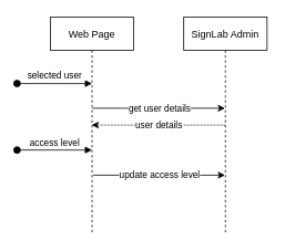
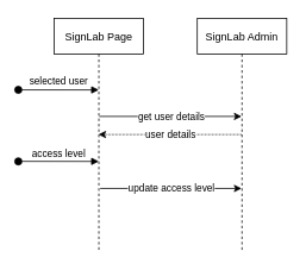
- <mxCell id="2" value="Web Page" style="shape=umlLifeline;perimeter=lifelinePerimeter;container=1;collapsible=0;recursiveResize=0;rounded=0;shadow=0;strokeWidth=1;" parent="1" vertex="1"><mxGeometry x="60" y="20" width="100" height="260" as="geometry" /></mxCell>
+ <mxCell id="2" value="SignLab Page" style="shape=umlLifeline;perimeter=lifelinePerimeter;container=1;collapsible=0;recursiveResize=0;rounded=0;shadow=0;strokeWidth=1;" parent="1" vertex="1"><mxGeometry x="60" y="20" width="100" height="260" as="geometry" /></mxCell>
